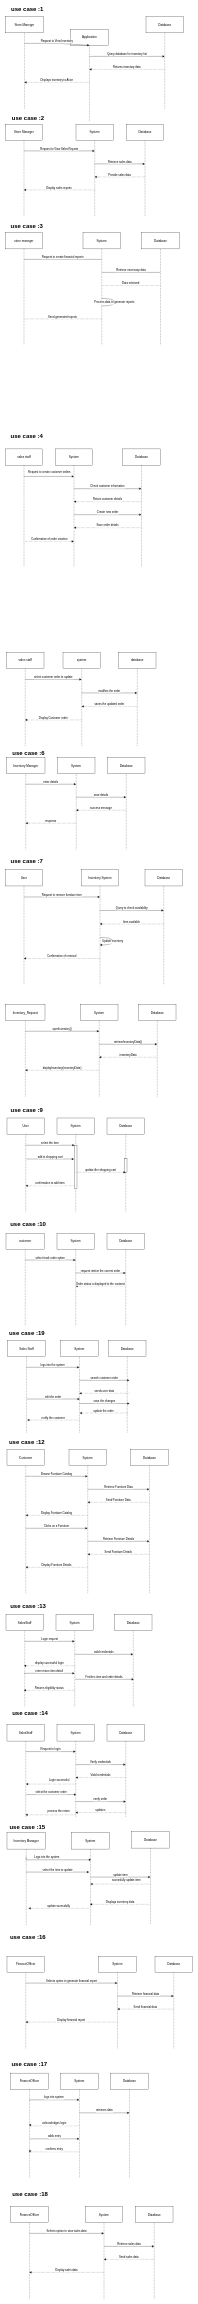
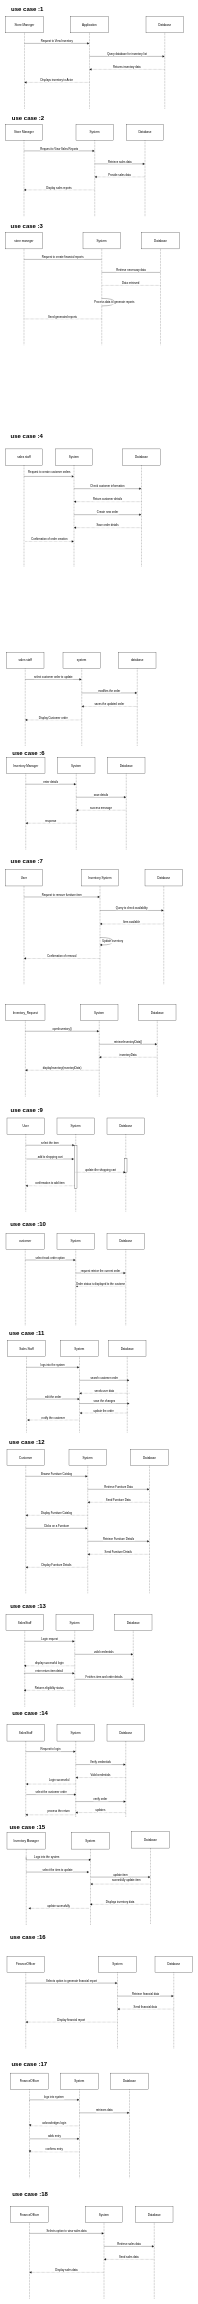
- <mxCell id="3" value="Application" style="shape=umlLifeline;perimeter=lifelinePerimeter;whiteSpace=wrap;container=1;dropTarget=0;collapsible=0;recursiveResize=0;outlineConnect=0;portConstraint=eastwest;newEdgeStyle={&quot;edgeStyle&quot;:&quot;elbowEdgeStyle&quot;,&quot;elbow&quot;:&quot;vertical&quot;,&quot;curved&quot;:0,&quot;rounded&quot;:0};size=65;" parent="1" vertex="1"><mxGeometry x="282" y="116" width="150" height="368" as="geometry" /></mxCell>
+ <mxCell id="3" value="Application" style="shape=umlLifeline;perimeter=lifelinePerimeter;whiteSpace=wrap;container=1;dropTarget=0;collapsible=0;recursiveResize=0;outlineConnect=0;portConstraint=eastwest;newEdgeStyle={&quot;edgeStyle&quot;:&quot;elbowEdgeStyle&quot;,&quot;elbow&quot;:&quot;vertical&quot;,&quot;curved&quot;:0,&quot;rounded&quot;:0};size=65;" parent="1" vertex="1"><mxGeometry x="282" y="66" width="150" height="368" as="geometry" /></mxCell>
- <mxCell id="86" value="&lt;font style=&quot;font-size: 24px;&quot;&gt;&lt;b&gt;use case :19&lt;/b&gt;&lt;/font&gt;" style="text;html=1;align=center;verticalAlign=middle;whiteSpace=wrap;rounded=0;" vertex="1" parent="1"><mxGeometry y="5313" width="173" height="34" as="geometry" x="20" /></mxCell>
+ <mxCell id="86" value="&lt;font style=&quot;font-size: 24px;&quot;&gt;&lt;b&gt;use case :11&lt;/b&gt;&lt;/font&gt;" style="text;html=1;align=center;verticalAlign=middle;whiteSpace=wrap;rounded=0;" vertex="1" parent="1"><mxGeometry y="5313" width="173" height="34" as="geometry" x="20" /></mxCell>
